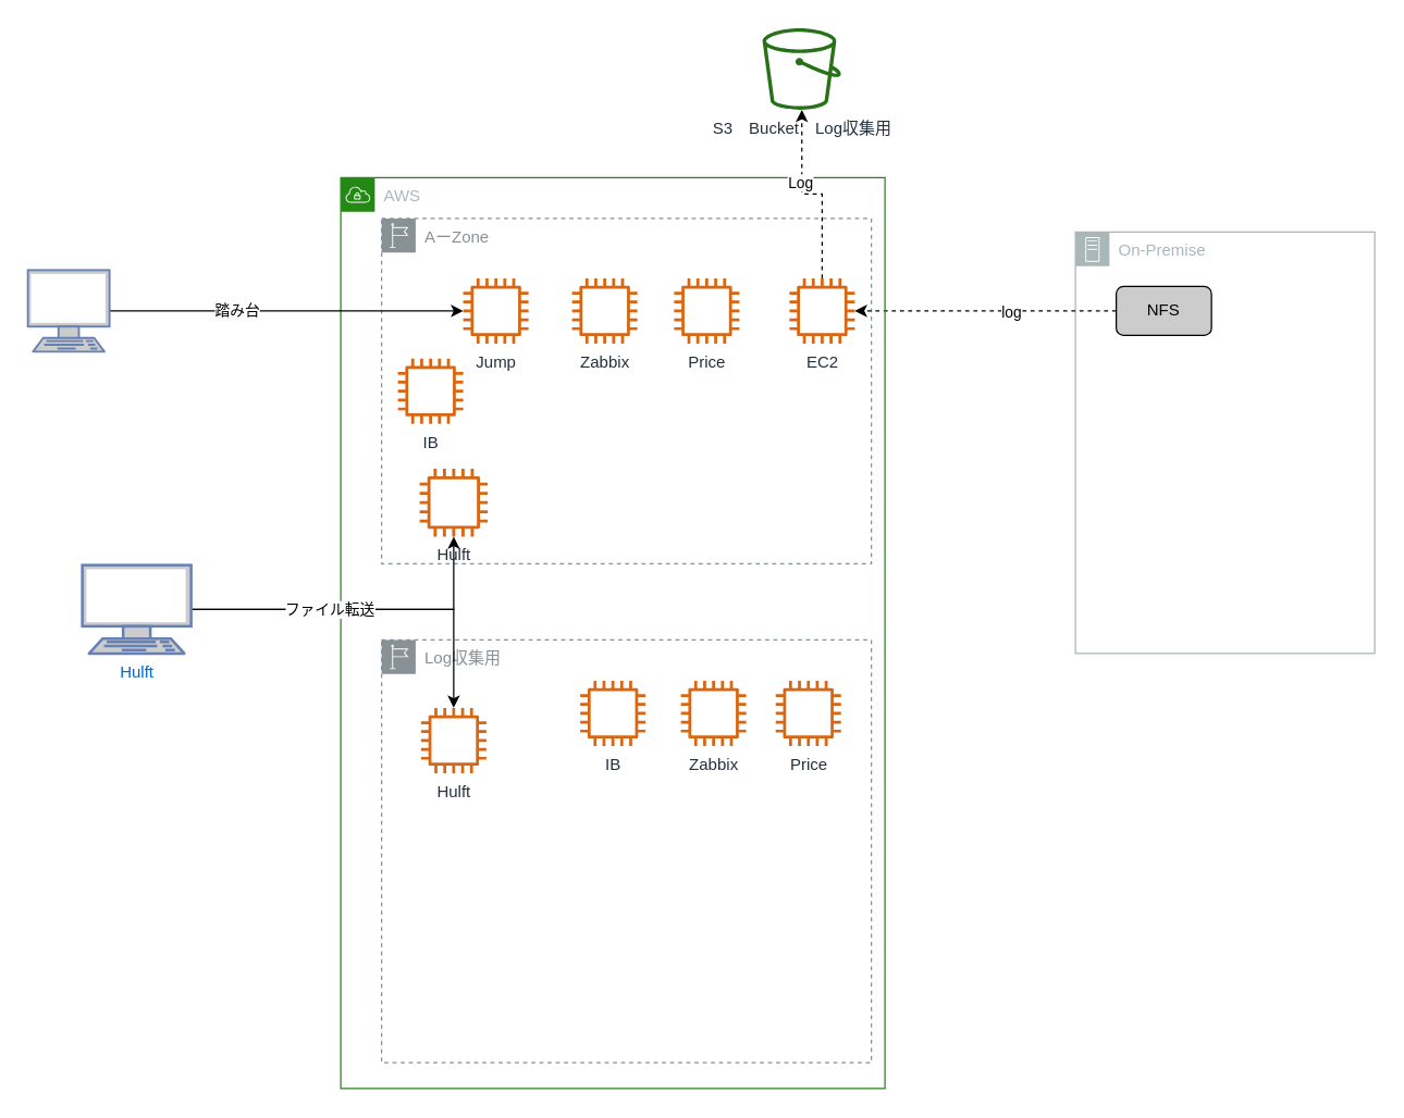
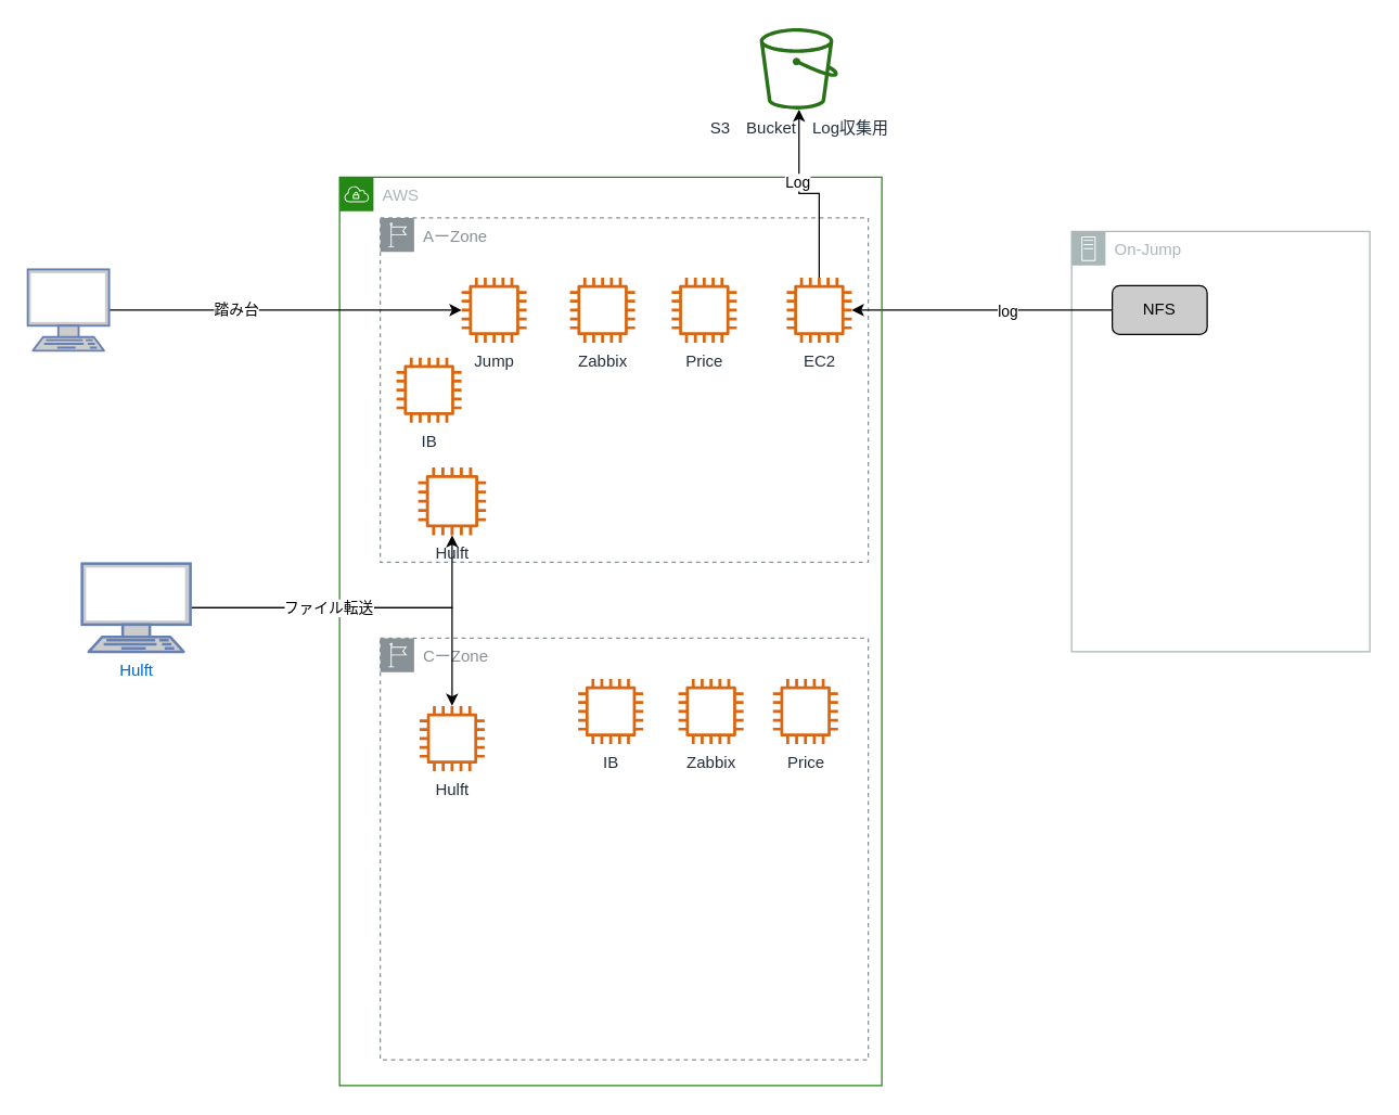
- <mxCell id="10" style="edgeStyle=orthogonalEdgeStyle;rounded=0;orthogonalLoop=1;jettySize=auto;html=1;dashed=1;" edge="1" parent="1" source="12" target="8"><mxGeometry relative="1" as="geometry" /></mxCell>
+ <mxCell id="10" style="edgeStyle=orthogonalEdgeStyle;rounded=0;orthogonalLoop=1;jettySize=auto;html=1;" edge="1" parent="1" source="12" target="8"><mxGeometry relative="1" as="geometry" /></mxCell>
- <mxCell id="2" value="On-Premise" style="outlineConnect=0;gradientColor=none;html=1;whiteSpace=wrap;fontSize=12;fontStyle=0;shape=mxgraph.aws4.group;grIcon=mxgraph.aws4.group_on_premise;strokeColor=#AAB7B8;fillColor=none;verticalAlign=top;align=left;spacingLeft=30;fontColor=#AAB7B8;dashed=0;" vertex="1" parent="1"><mxGeometry x="790" y="170" width="220" height="310" as="geometry" /></mxCell>
+ <mxCell id="2" value="On-Jump" style="outlineConnect=0;gradientColor=none;html=1;whiteSpace=wrap;fontSize=12;fontStyle=0;shape=mxgraph.aws4.group;grIcon=mxgraph.aws4.group_on_premise;strokeColor=#AAB7B8;fillColor=none;verticalAlign=top;align=left;spacingLeft=30;fontColor=#AAB7B8;dashed=0;" vertex="1" parent="1"><mxGeometry x="790" y="170" width="220" height="310" as="geometry" /></mxCell>
- <mxCell id="5" style="edgeStyle=orthogonalEdgeStyle;rounded=0;orthogonalLoop=1;jettySize=auto;html=1;dashed=1;" edge="1" parent="1" source="7" target="12"><mxGeometry relative="1" as="geometry" /></mxCell>
+ <mxCell id="5" style="edgeStyle=orthogonalEdgeStyle;rounded=0;orthogonalLoop=1;jettySize=auto;html=1;" edge="1" parent="1" source="7" target="12"><mxGeometry relative="1" as="geometry" /></mxCell>
- <mxCell id="4" value="Log収集用" style="outlineConnect=0;gradientColor=none;html=1;whiteSpace=wrap;fontSize=12;fontStyle=0;shape=mxgraph.aws4.group;grIcon=mxgraph.aws4.group_region;strokeColor=#879196;fillColor=none;verticalAlign=top;align=left;spacingLeft=30;fontColor=#879196;dashed=1;" vertex="1" parent="1"><mxGeometry x="280" y="470" width="360" height="311" as="geometry" /></mxCell>
+ <mxCell id="4" value="CーZone" style="outlineConnect=0;gradientColor=none;html=1;whiteSpace=wrap;fontSize=12;fontStyle=0;shape=mxgraph.aws4.group;grIcon=mxgraph.aws4.group_region;strokeColor=#879196;fillColor=none;verticalAlign=top;align=left;spacingLeft=30;fontColor=#879196;dashed=1;" vertex="1" parent="1"><mxGeometry x="280" y="470" width="360" height="311" as="geometry" /></mxCell>
